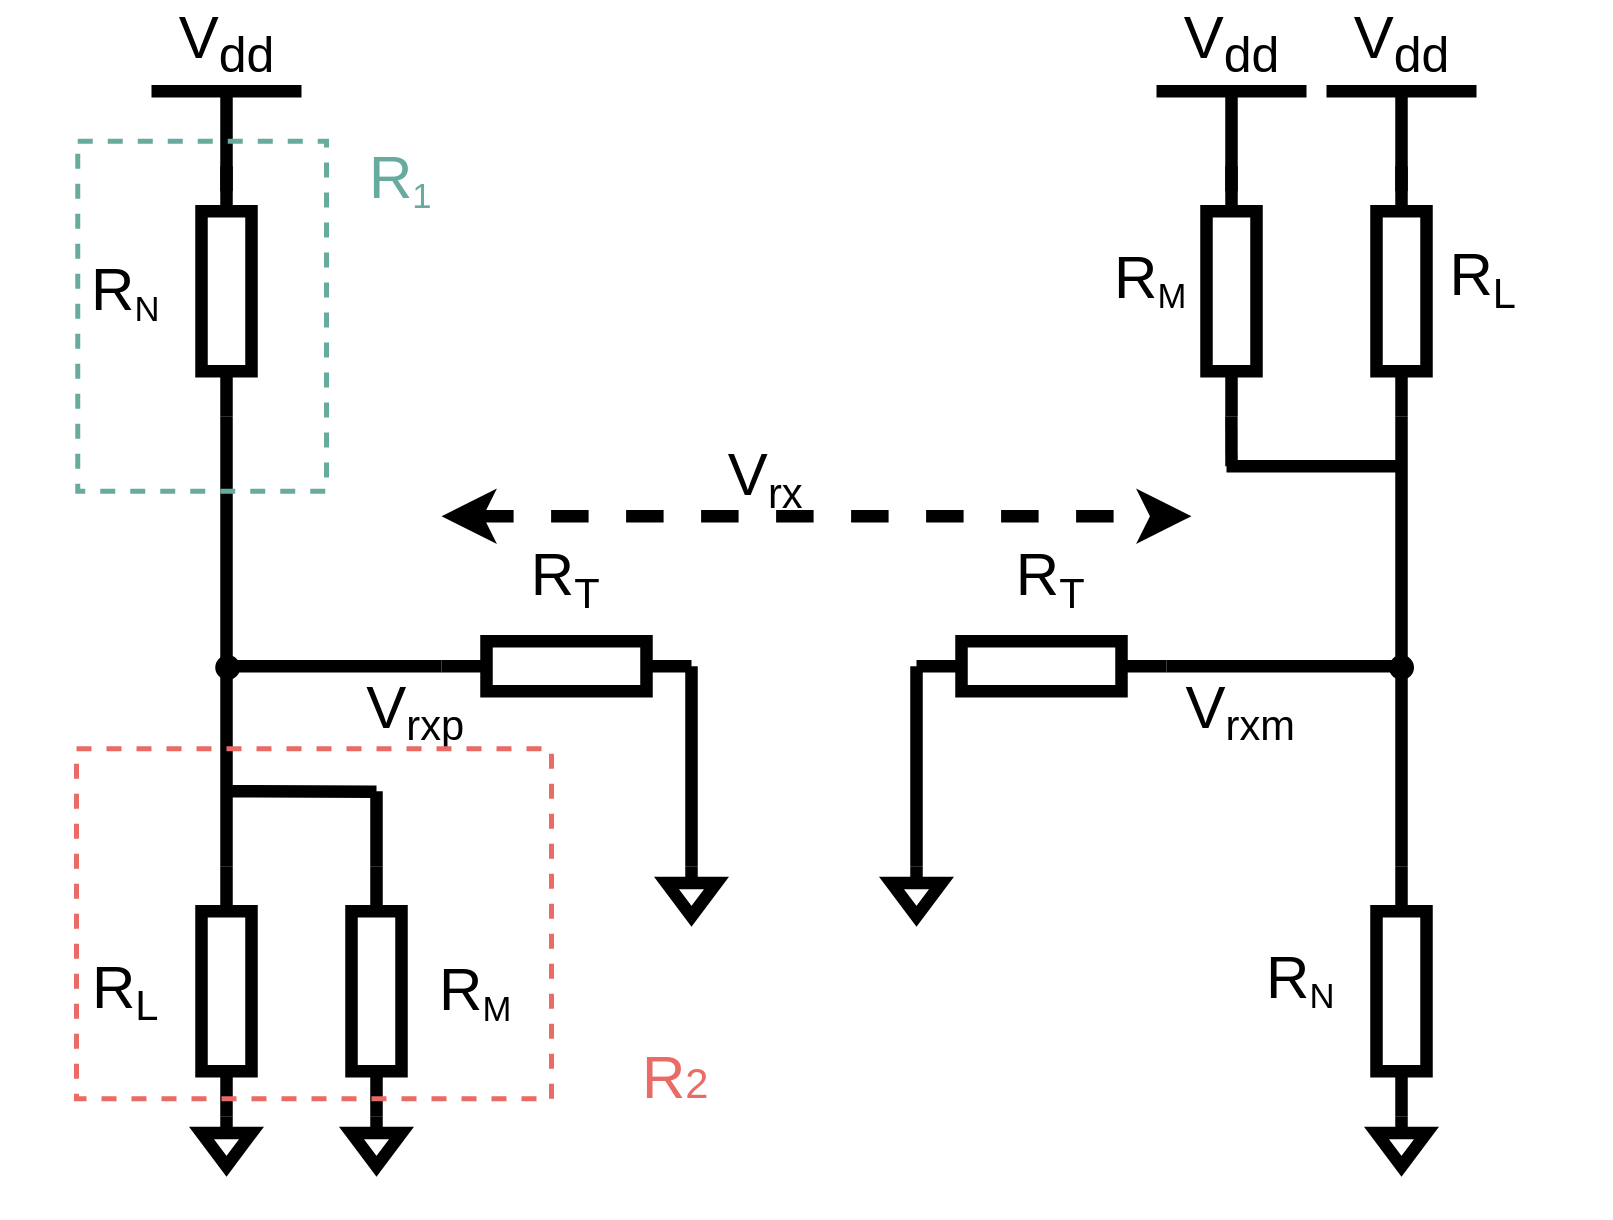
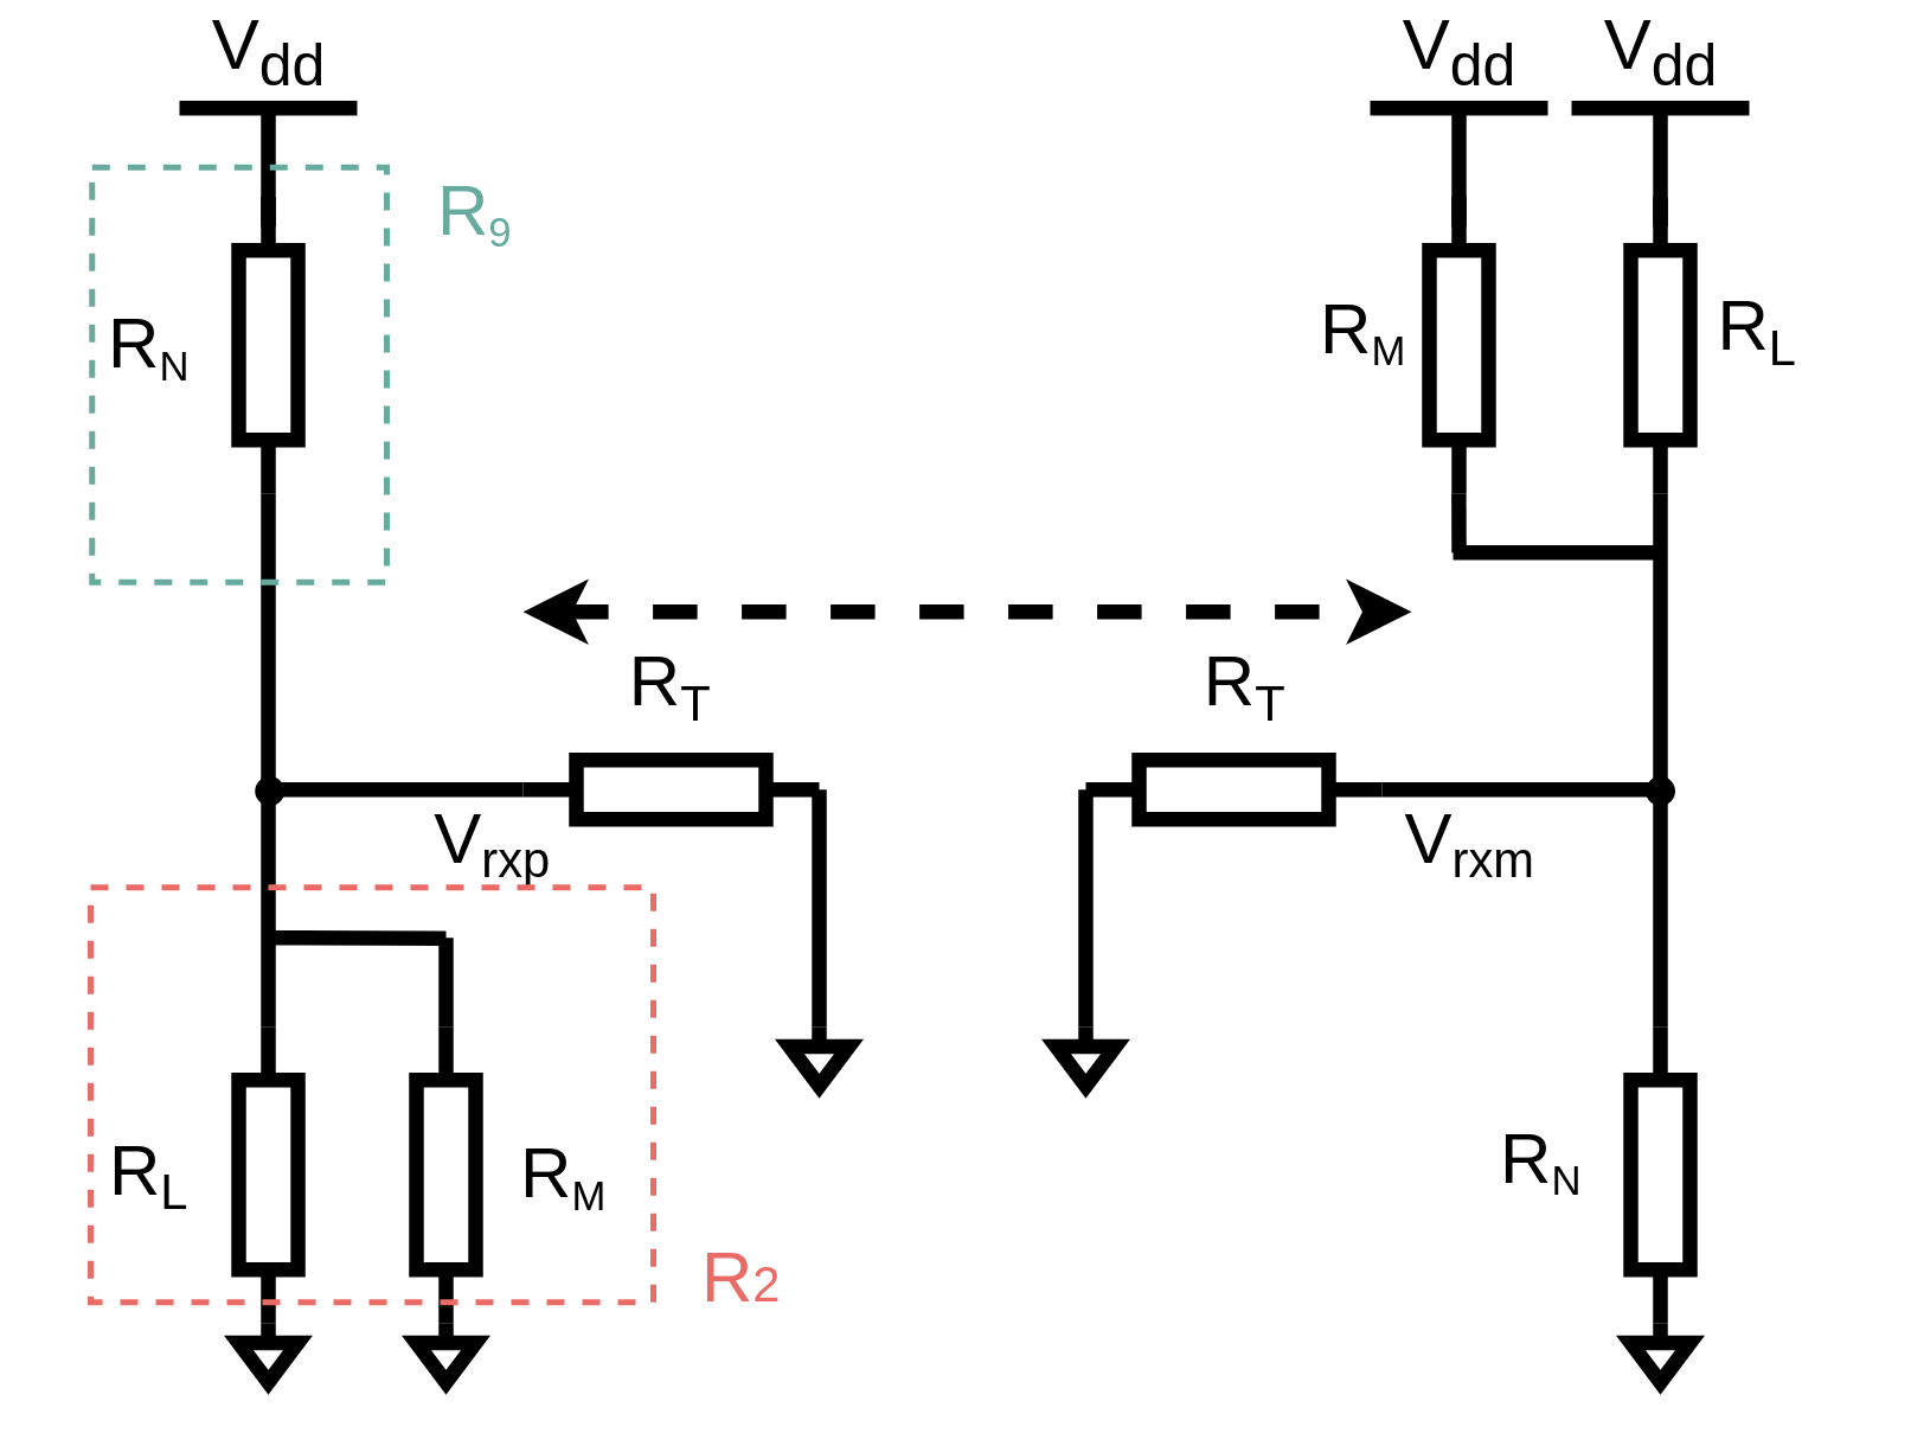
- <mxCell id="41" value="&lt;font color=&quot;#67ab9f&quot;&gt;&lt;font style=&quot;font-size: 24px;&quot;&gt;R&lt;/font&gt;&lt;font style=&quot;font-size: 16.667px;&quot;&gt;&lt;sub&gt;1&lt;/sub&gt;&lt;/font&gt;&lt;/font&gt;" style="text;html=1;strokeColor=none;fillColor=none;align=center;verticalAlign=middle;whiteSpace=wrap;rounded=0;strokeWidth=5;" parent="1" vertex="1"><mxGeometry x="130" y="40" width="60" height="30" as="geometry" /></mxCell>
+ <mxCell id="41" value="&lt;font color=&quot;#67ab9f&quot;&gt;&lt;font style=&quot;font-size: 24px;&quot;&gt;R&lt;/font&gt;&lt;font style=&quot;font-size: 16.667px;&quot;&gt;&lt;sub&gt;9&lt;/sub&gt;&lt;/font&gt;&lt;/font&gt;" style="text;html=1;strokeColor=none;fillColor=none;align=center;verticalAlign=middle;whiteSpace=wrap;rounded=0;strokeWidth=5;" parent="1" vertex="1"><mxGeometry x="130" y="40" width="60" height="30" as="geometry" /></mxCell>
- <mxCell id="26" value="&lt;font style=&quot;font-size: 24px;&quot;&gt;V&lt;/font&gt;&lt;font style=&quot;font-size: 20px;&quot;&gt;&lt;sub&gt;rx&lt;/sub&gt;&lt;/font&gt;" style="text;html=1;strokeColor=none;fillColor=none;align=center;verticalAlign=middle;whiteSpace=wrap;rounded=0;strokeWidth=5;" parent="1" vertex="1"><mxGeometry x="276" y="160" width="60" height="30" as="geometry" /></mxCell>
- <mxCell id="42" value="&lt;font color=&quot;#ea6b66&quot;&gt;&lt;font style=&quot;font-size: 24px;&quot;&gt;R&lt;/font&gt;&lt;font style=&quot;font-size: 16.667px;&quot;&gt;2&lt;/font&gt;&lt;/font&gt;" style="text;html=1;strokeColor=none;fillColor=none;align=center;verticalAlign=middle;whiteSpace=wrap;rounded=0;strokeWidth=5;" parent="1" vertex="1"><mxGeometry x="240" y="400" width="60" height="30" as="geometry" /></mxCell>
+ <mxCell id="42" value="&lt;font color=&quot;#ea6b66&quot;&gt;&lt;font style=&quot;font-size: 24px;&quot;&gt;R&lt;/font&gt;&lt;font style=&quot;font-size: 16.667px;&quot;&gt;2&lt;/font&gt;&lt;/font&gt;" style="text;html=1;strokeColor=none;fillColor=none;align=center;verticalAlign=middle;whiteSpace=wrap;rounded=0;strokeWidth=5;" parent="1" vertex="1"><mxGeometry x="220" y="400" width="60" height="30" as="geometry" /></mxCell>
